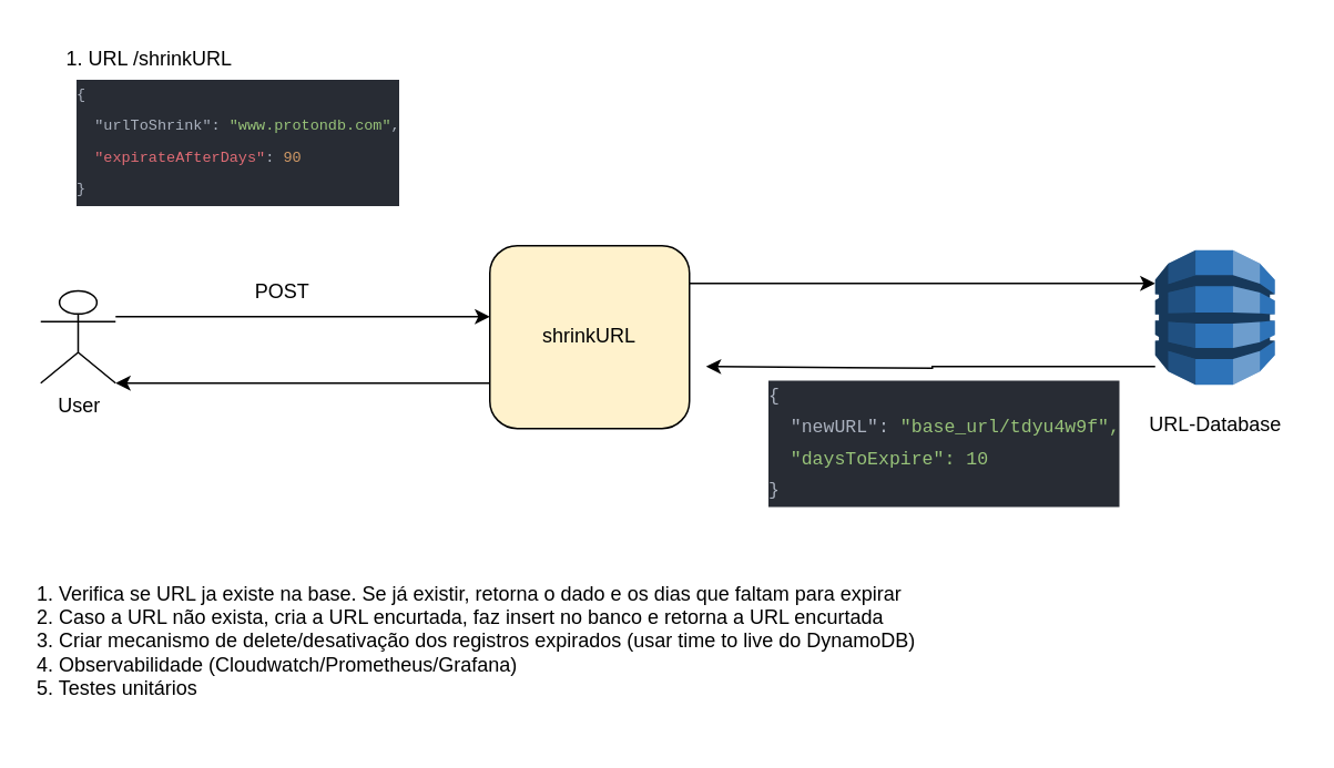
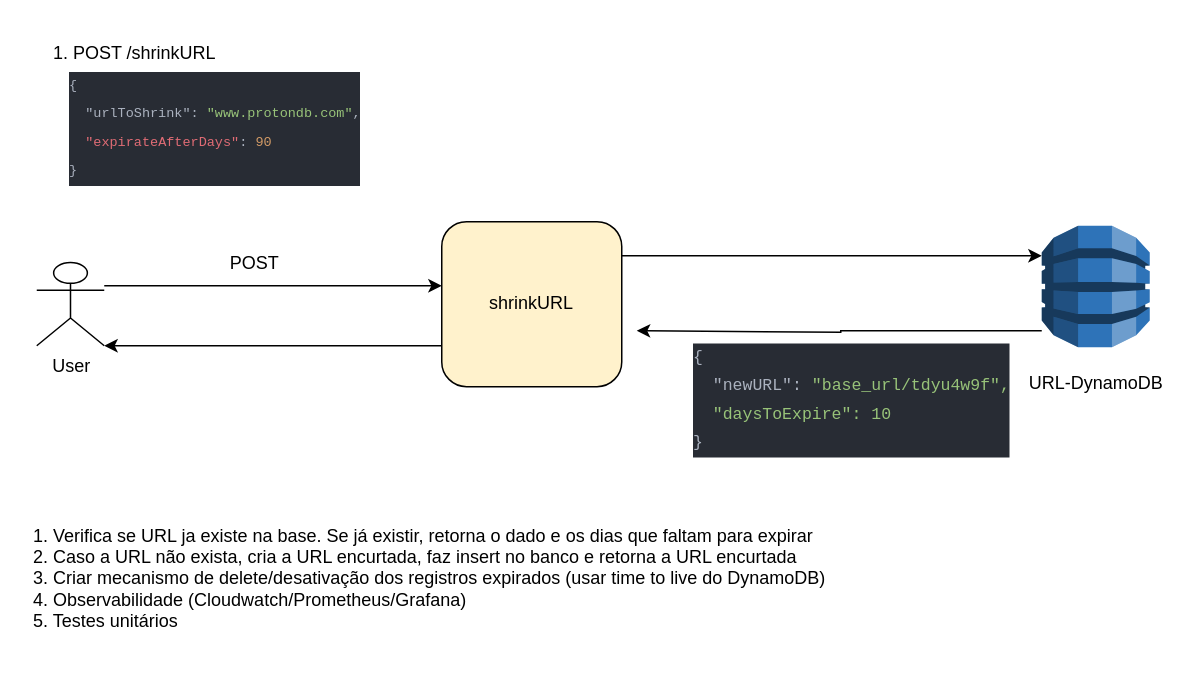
- <mxCell id="10" value="1. URL /shrinkURL&lt;br&gt;" style="text;html=1;align=center;verticalAlign=middle;resizable=0;points=[];autosize=1;strokeColor=none;fillColor=none;" parent="1" vertex="1"><mxGeometry x="24" y="20" width="130" height="30" as="geometry" /></mxCell>
+ <mxCell id="10" value="1. POST /shrinkURL&lt;br&gt;" style="text;html=1;align=center;verticalAlign=middle;resizable=0;points=[];autosize=1;strokeColor=none;fillColor=none;" parent="1" vertex="1"><mxGeometry x="24" y="20" width="130" height="30" as="geometry" /></mxCell>
- <mxCell id="7" value="URL-Database" style="text;html=1;align=center;verticalAlign=middle;resizable=0;points=[];autosize=1;strokeColor=none;fillColor=none;" parent="1" vertex="1"><mxGeometry x="680" y="240" width="100" height="30" as="geometry" /></mxCell>
+ <mxCell id="7" value="URL-DynamoDB" style="text;html=1;align=center;verticalAlign=middle;resizable=0;points=[];autosize=1;strokeColor=none;fillColor=none;" parent="1" vertex="1"><mxGeometry x="680" y="240" width="100" height="30" as="geometry" /></mxCell>
